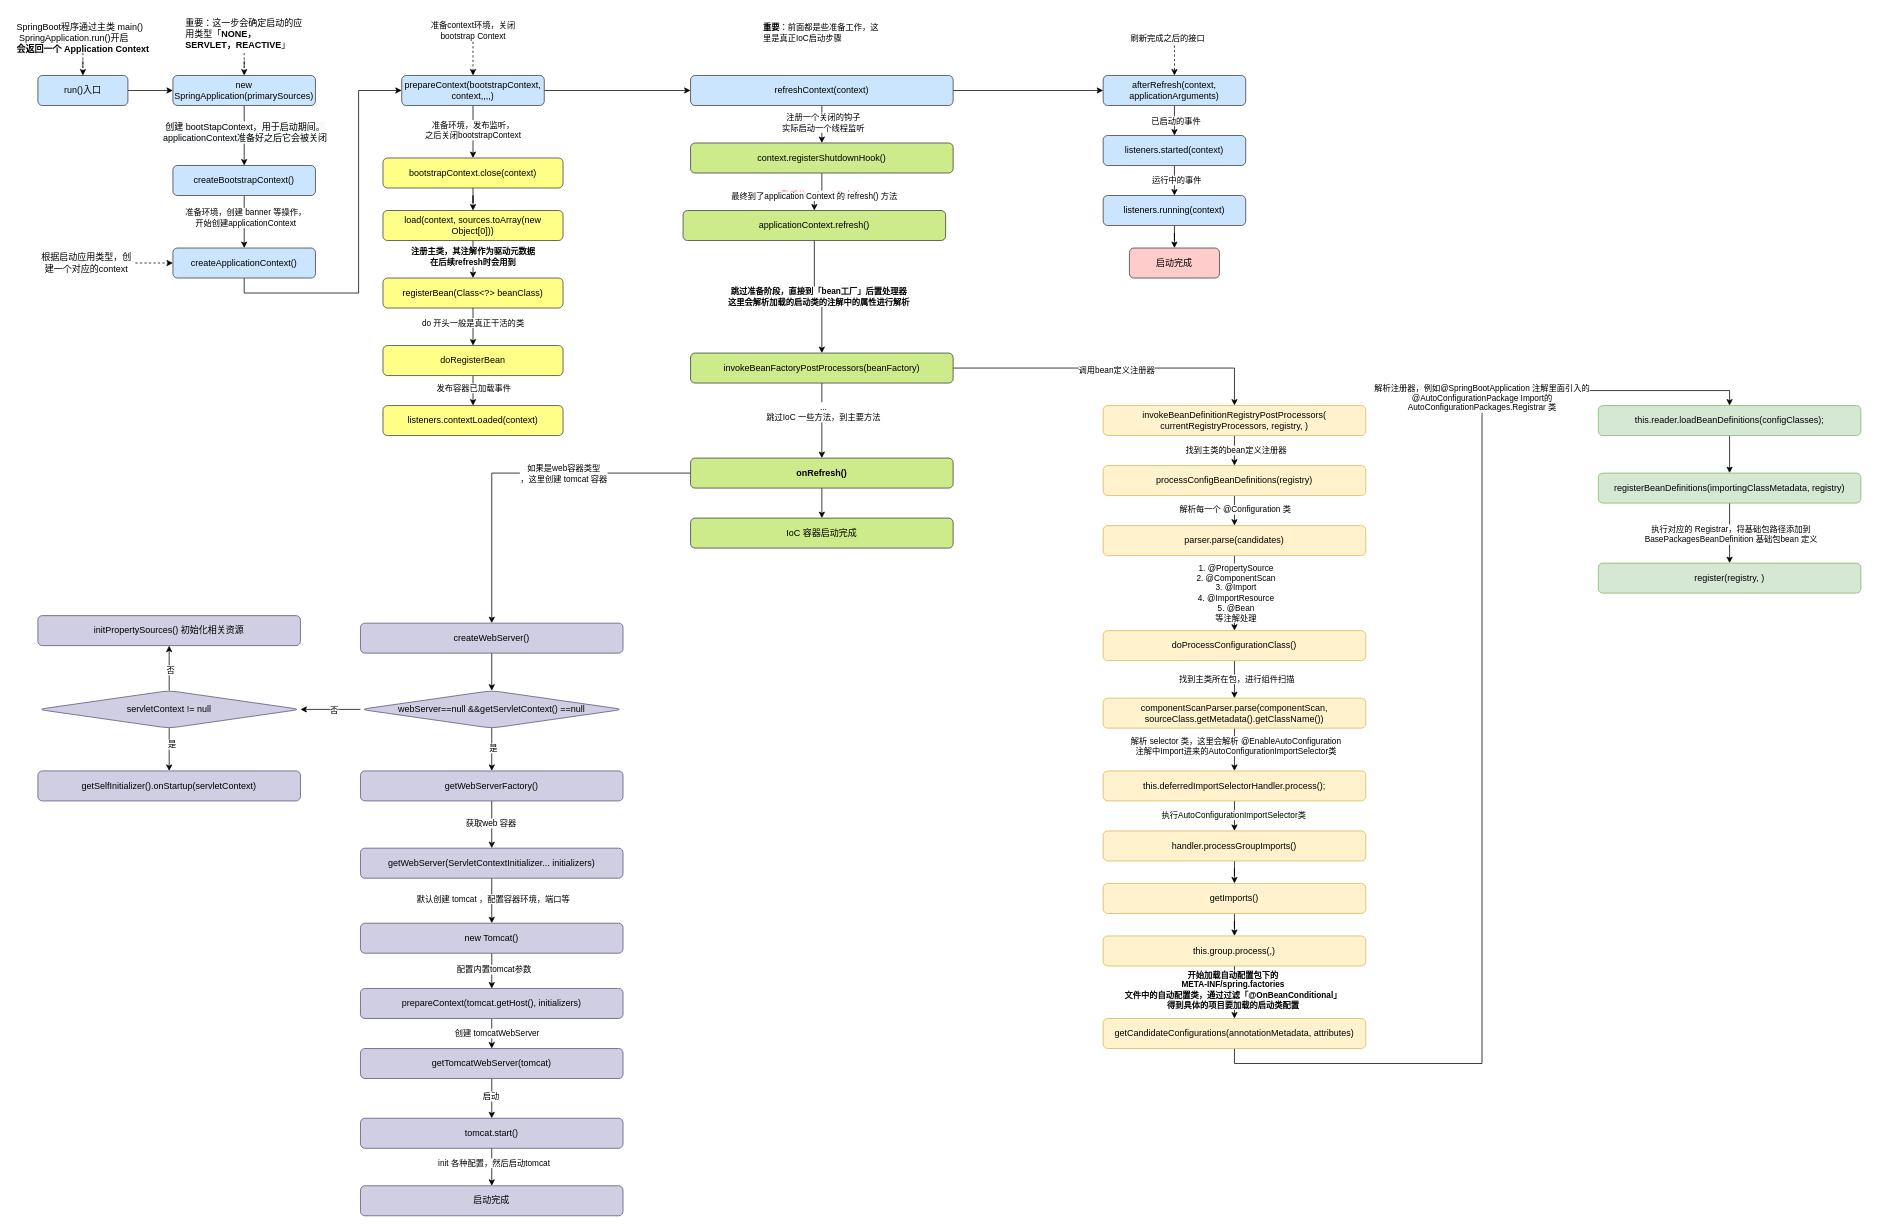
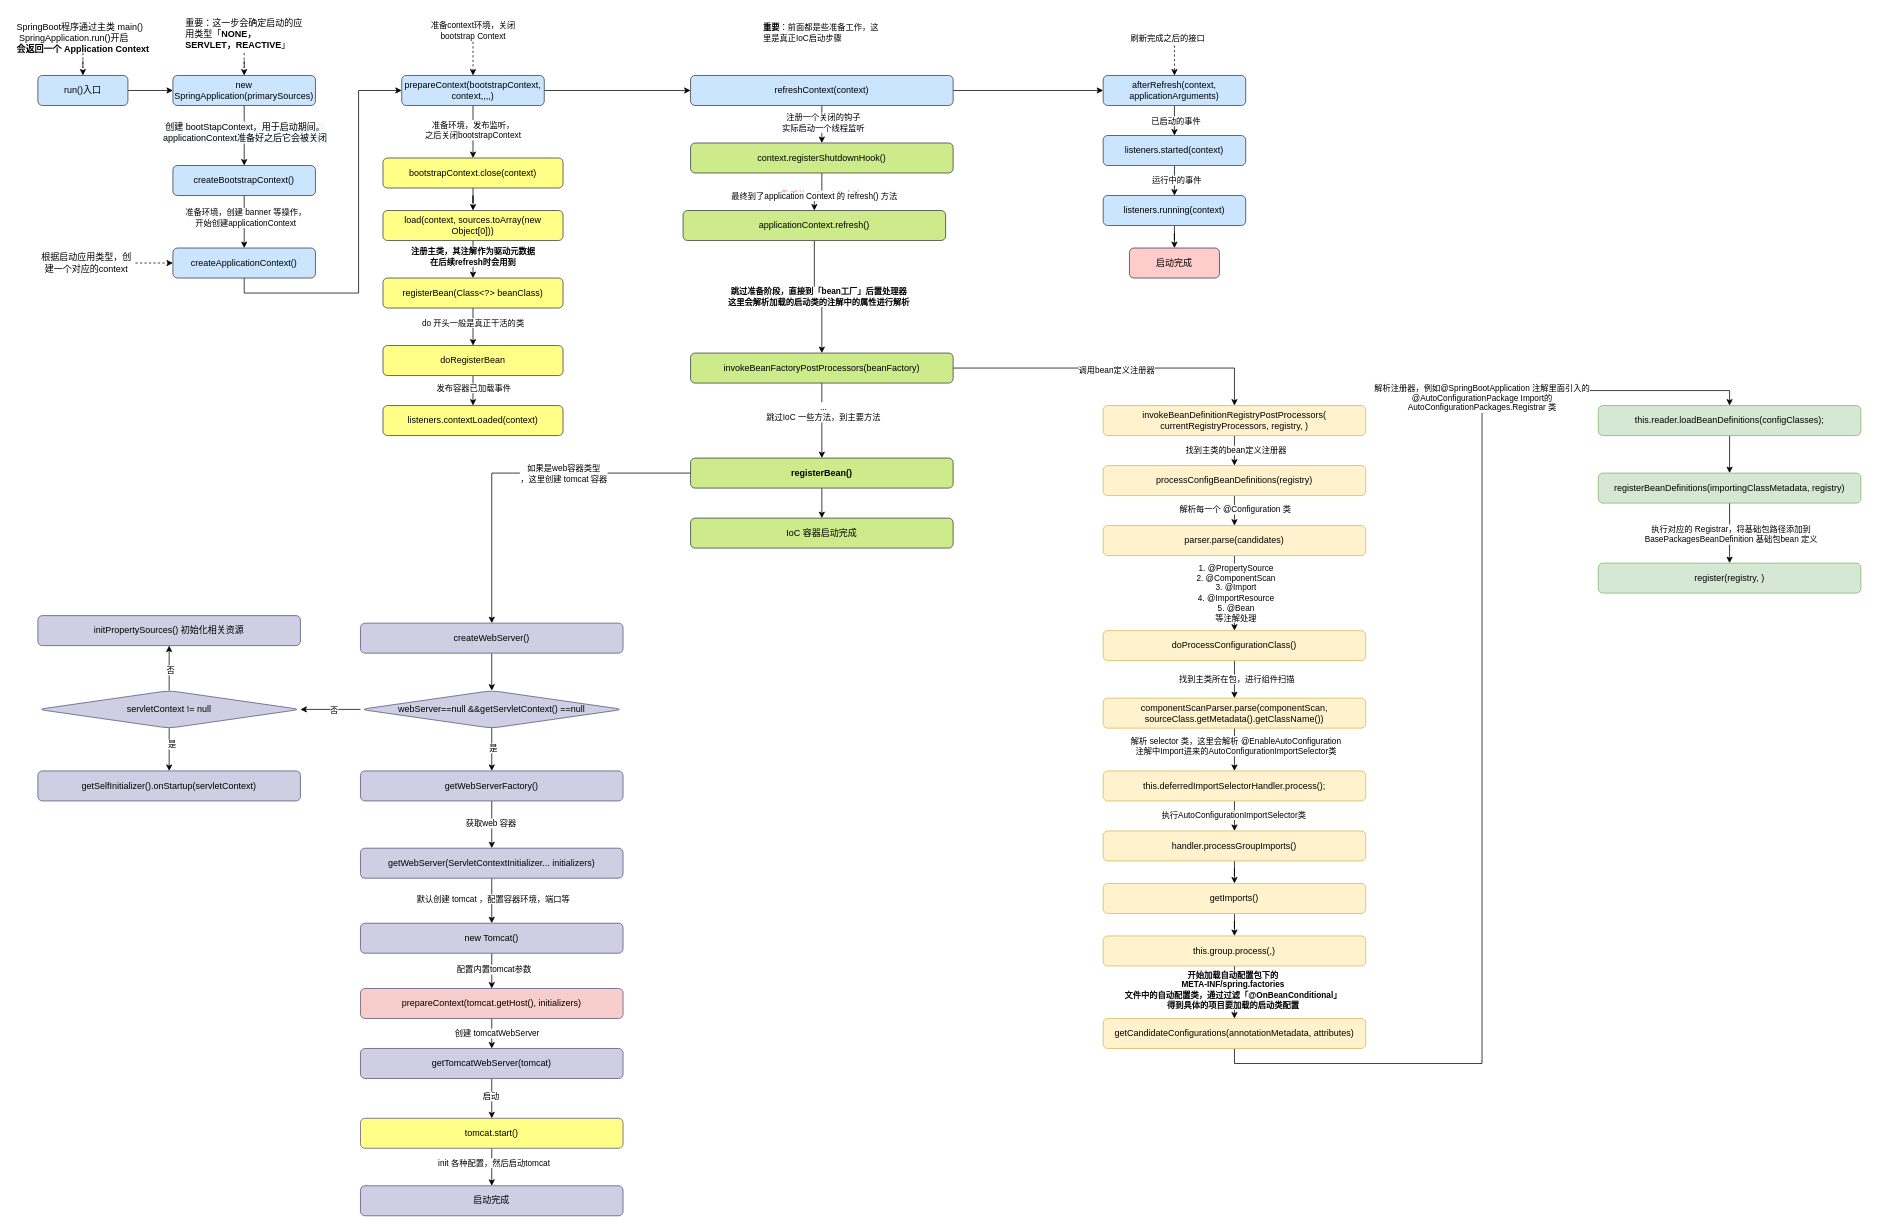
- <mxCell id="70" value="&lt;b&gt;onRefresh()&lt;/b&gt;" style="rounded=1;whiteSpace=wrap;html=1;fillColor=#cdeb8b;strokeColor=#36393d;" parent="1" vertex="1"><mxGeometry x="920" y="610" width="350" height="40" as="geometry" /></mxCell>
+ <mxCell id="70" value="&lt;b&gt;registerBean()&lt;/b&gt;" style="rounded=1;whiteSpace=wrap;html=1;fillColor=#cdeb8b;strokeColor=#36393d;" parent="1" vertex="1"><mxGeometry x="920" y="610" width="350" height="40" as="geometry" /></mxCell>
- <mxCell id="128" value="prepareContext(tomcat.getHost(), initializers)" style="rounded=1;whiteSpace=wrap;html=1;fillColor=#d0cee2;strokeColor=#56517e;" parent="1" vertex="1"><mxGeometry x="480" y="1317" width="350" height="40" as="geometry" /></mxCell>
+ <mxCell id="128" value="prepareContext(tomcat.getHost(), initializers)" style="rounded=1;whiteSpace=wrap;html=1;fillColor=#f8cecc;strokeColor=#56517e;" parent="1" vertex="1"><mxGeometry x="480" y="1317" width="350" height="40" as="geometry" /></mxCell>
- <mxCell id="134" value="tomcat.start()" style="rounded=1;whiteSpace=wrap;html=1;fillColor=#d0cee2;strokeColor=#56517e;" parent="1" vertex="1"><mxGeometry x="480" y="1490" width="350" height="40" as="geometry" /></mxCell>
+ <mxCell id="134" value="tomcat.start()" style="rounded=1;whiteSpace=wrap;html=1;fillColor=#ffff88;strokeColor=#56517e;" parent="1" vertex="1"><mxGeometry x="480" y="1490" width="350" height="40" as="geometry" /></mxCell>
